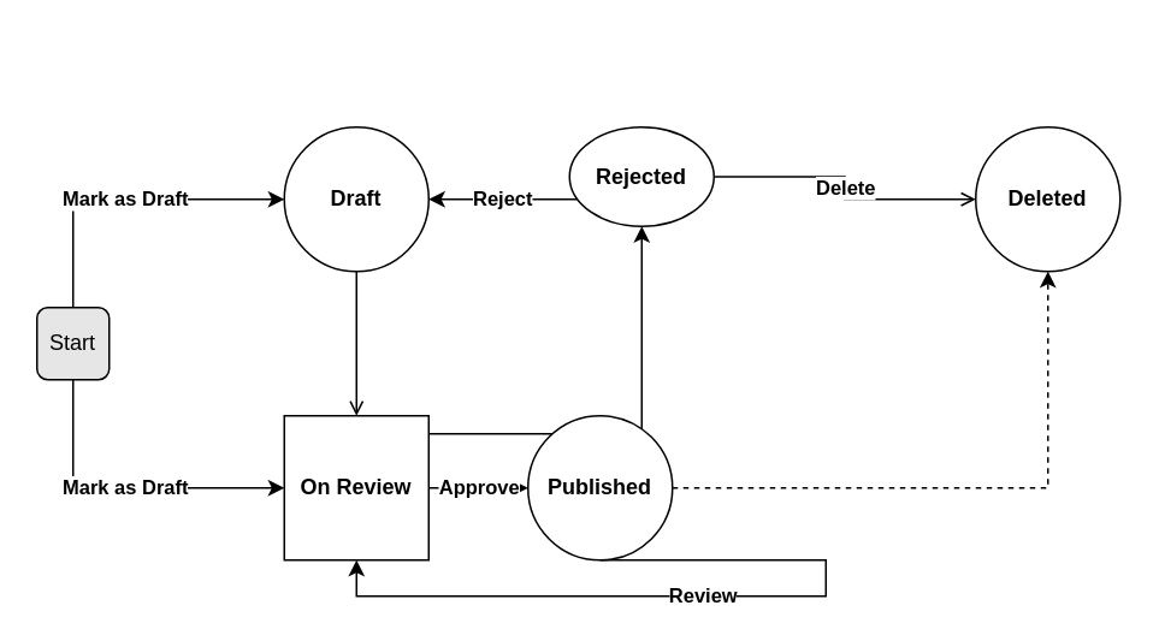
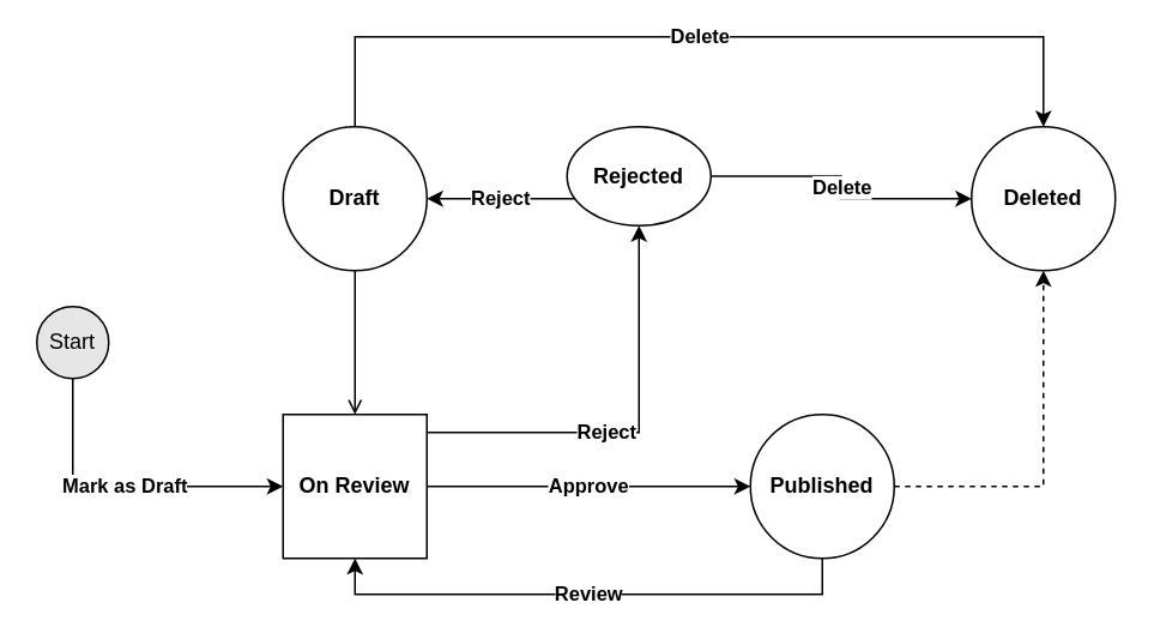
+ <mxCell id="17" value="&lt;b&gt;Delete&lt;/b&gt;" style="edgeStyle=orthogonalEdgeStyle;rounded=0;orthogonalLoop=1;jettySize=auto;html=1;entryX=0.5;entryY=0;entryDx=0;entryDy=0;" edge="1" parent="1" source="5" target="12"><mxGeometry x="0.002" relative="1" as="geometry"><Array as="points"><mxPoint x="197" y="20" /><mxPoint x="580" y="20" /></Array><mxPoint as="offset" /></mxGeometry></mxCell>
- <mxCell id="2" value="&lt;b&gt;Mark as Draft&lt;/b&gt;" style="edgeStyle=orthogonalEdgeStyle;rounded=0;orthogonalLoop=1;jettySize=auto;html=1;entryX=0;entryY=0.5;entryDx=0;entryDy=0;" edge="1" parent="1" source="3" target="5"><mxGeometry x="0.006" relative="1" as="geometry"><Array as="points"><mxPoint x="40" y="110" /></Array><mxPoint as="offset" /></mxGeometry></mxCell>
- <mxCell id="14" value="&lt;b&gt;Delete&lt;/b&gt;" style="edgeStyle=orthogonalEdgeStyle;rounded=0;orthogonalLoop=1;jettySize=auto;html=1;entryX=0;entryY=0.5;entryDx=0;entryDy=0;endArrow=open;" edge="1" parent="1" source="15" target="12"><mxGeometry relative="1" as="geometry" /></mxCell>
+ <mxCell id="14" value="&lt;b&gt;Delete&lt;/b&gt;" style="edgeStyle=orthogonalEdgeStyle;rounded=0;orthogonalLoop=1;jettySize=auto;html=1;entryX=0;entryY=0.5;entryDx=0;entryDy=0;" edge="1" parent="1" source="15" target="12"><mxGeometry relative="1" as="geometry" /></mxCell>
- <mxCell id="3" value="Start" style="whiteSpace=wrap;html=1;aspect=fixed;fillColor=#E6E6E6;rounded=1;" vertex="1" parent="1"><mxGeometry x="20" y="170" width="40" height="40" as="geometry" /></mxCell>
+ <mxCell id="3" value="Start" style="ellipse;whiteSpace=wrap;html=1;aspect=fixed;fillColor=#E6E6E6;" vertex="1" parent="1"><mxGeometry x="20" y="170" width="40" height="40" as="geometry" /></mxCell>
- <mxCell id="11" value="&lt;b&gt;Published&lt;/b&gt;" style="ellipse;whiteSpace=wrap;html=1;aspect=fixed;" vertex="1" parent="1"><mxGeometry x="292" y="230" width="80" height="80" as="geometry" /></mxCell>
+ <mxCell id="11" value="&lt;b&gt;Published&lt;/b&gt;" style="ellipse;whiteSpace=wrap;html=1;aspect=fixed;" vertex="1" parent="1"><mxGeometry x="417" y="230" width="80" height="80" as="geometry" /></mxCell>
